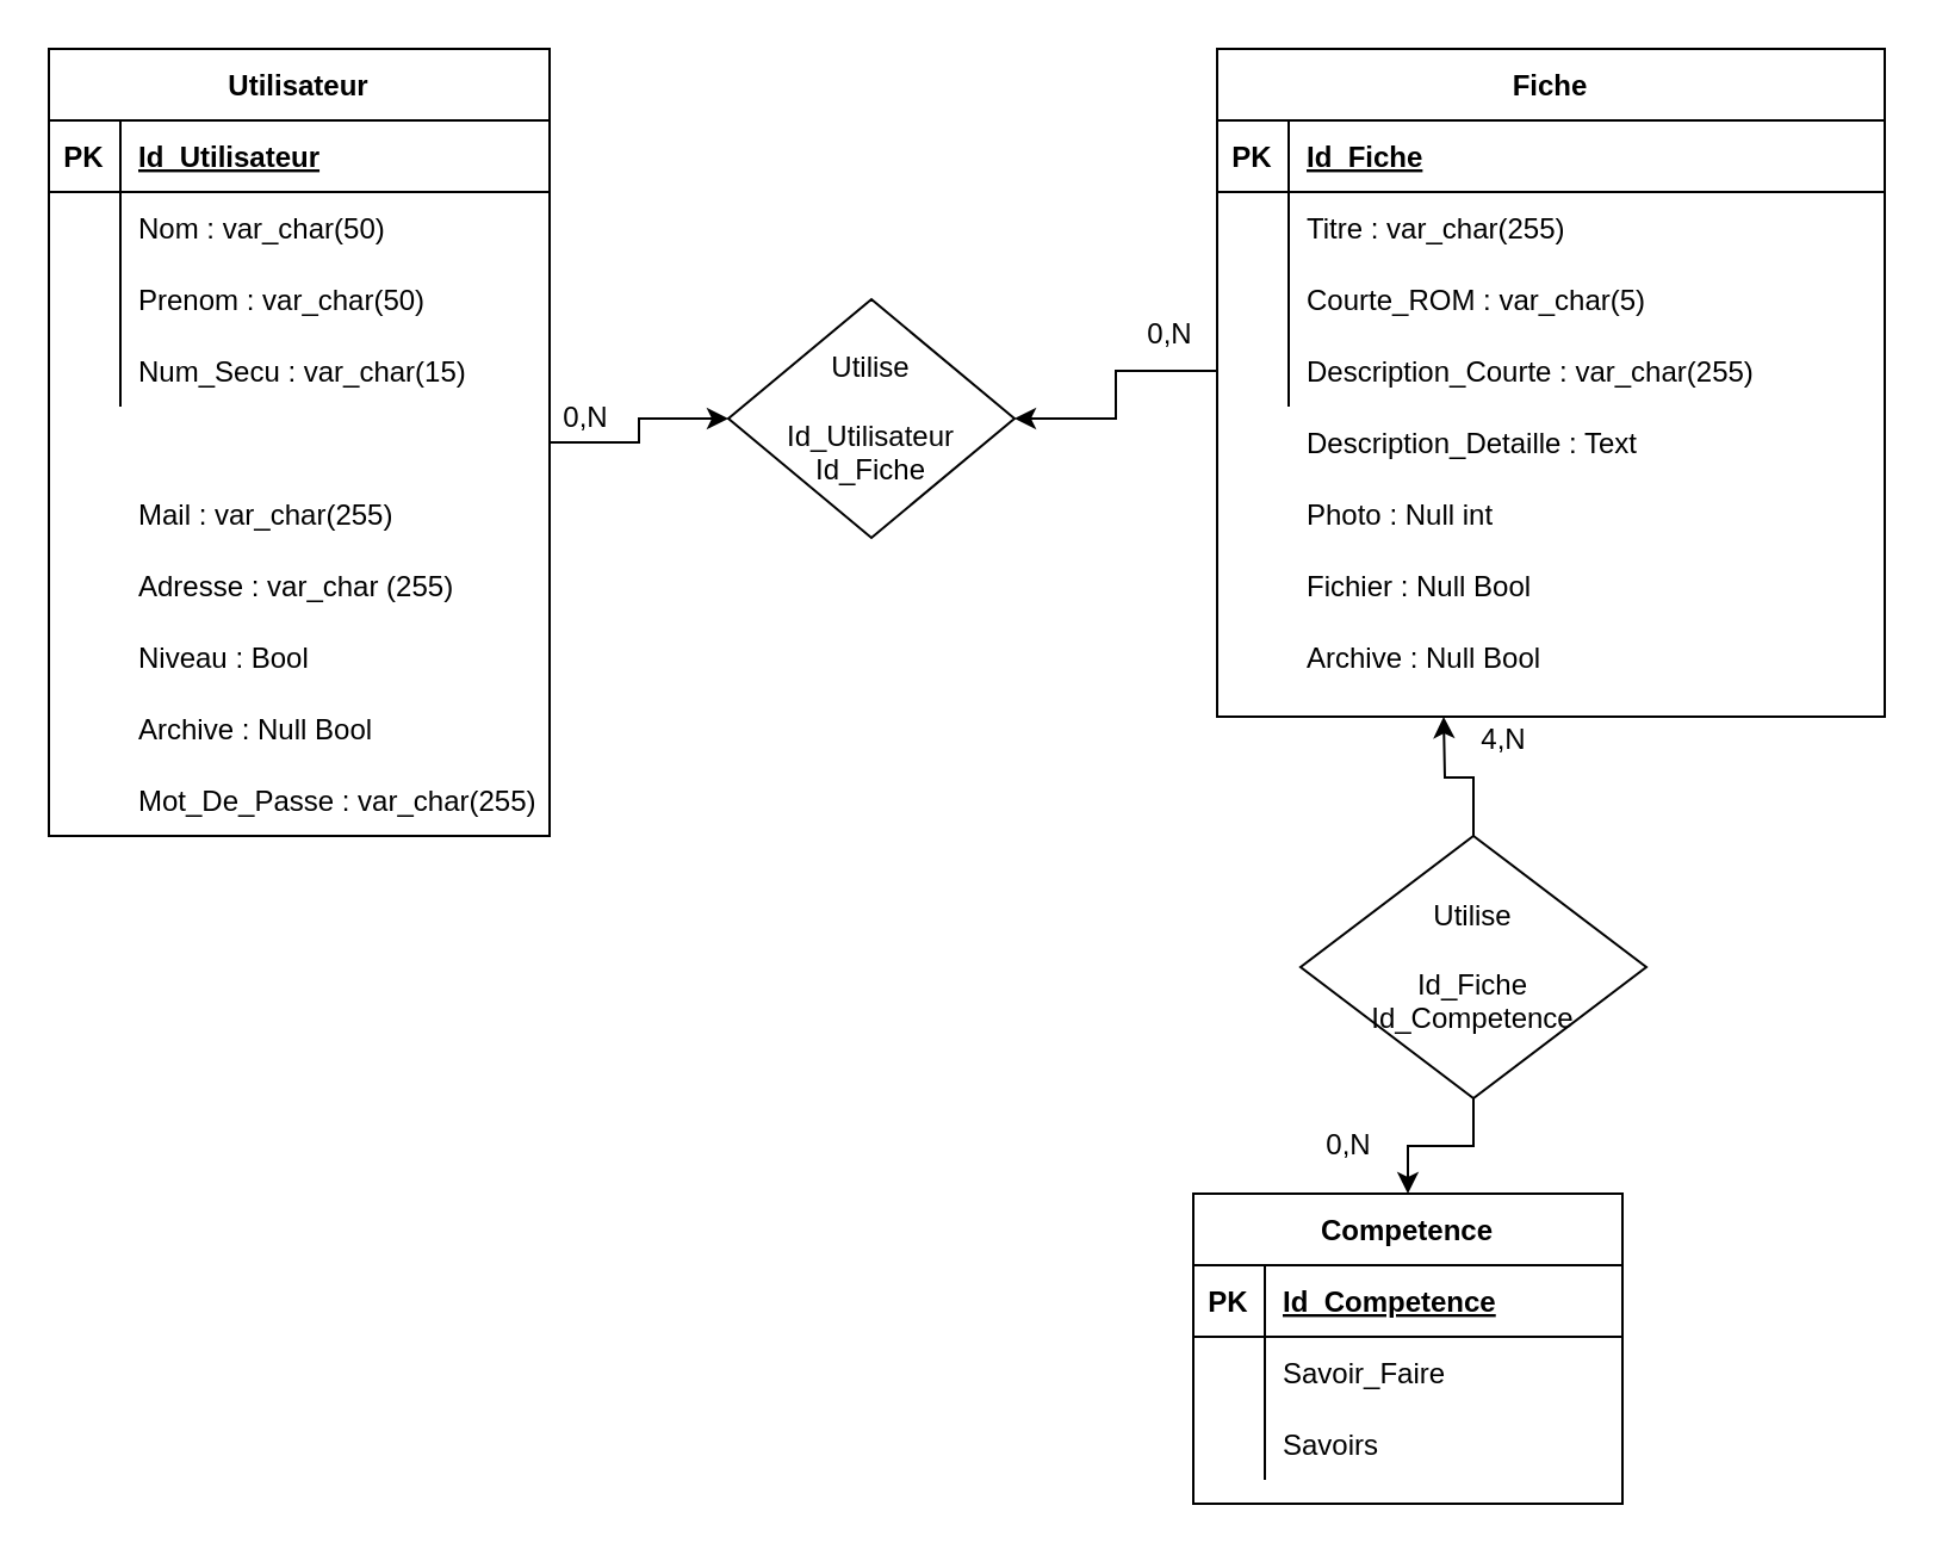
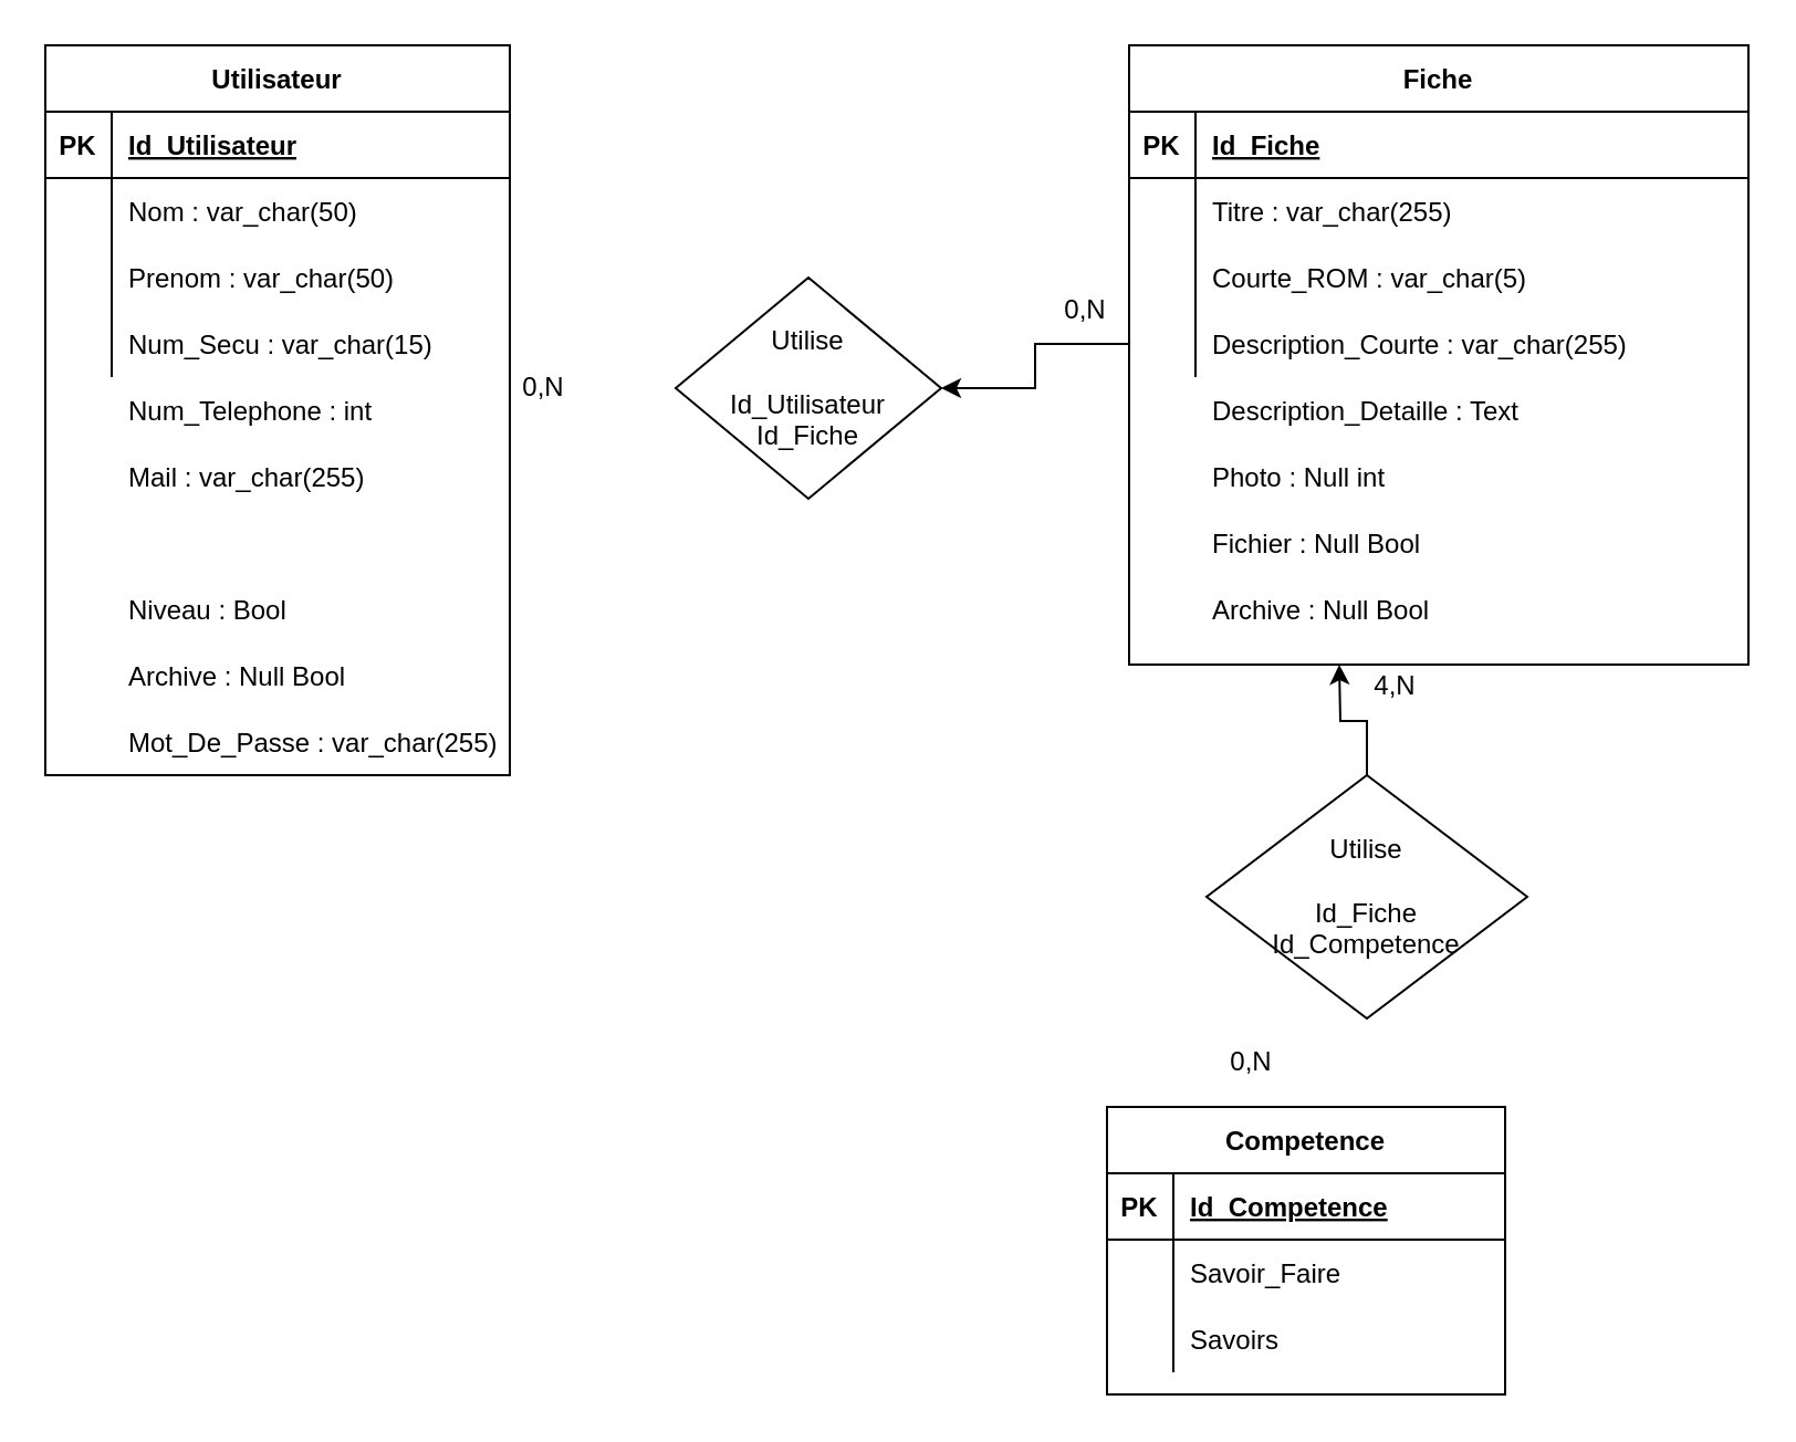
- <mxCell id="15" style="edgeStyle=orthogonalEdgeStyle;rounded=0;orthogonalLoop=1;jettySize=auto;html=1;exitX=1;exitY=0.5;exitDx=0;exitDy=0;entryX=0;entryY=0.5;entryDx=0;entryDy=0;" edge="1" parent="1" source="16" target="39"><mxGeometry relative="1" as="geometry" /></mxCell>
+ <mxCell id="29" value="Num_Telephone : int" style="shape=partialRectangle;connectable=0;fillColor=none;top=0;left=0;bottom=0;right=0;align=left;spacingLeft=6;overflow=hidden;" vertex="1" parent="1"><mxGeometry x="50" y="170" width="150" height="30" as="geometry" /></mxCell>
- <mxCell id="33" value="Adresse : var_char (255)" style="shape=partialRectangle;connectable=0;fillColor=none;top=0;left=0;bottom=0;right=0;align=left;spacingLeft=6;overflow=hidden;" vertex="1" parent="31"><mxGeometry y="30" width="150" height="30" as="geometry" /></mxCell>
- <mxCell id="54" style="edgeStyle=orthogonalEdgeStyle;rounded=0;orthogonalLoop=1;jettySize=auto;html=1;" edge="1" parent="1" source="55" target="43"><mxGeometry relative="1" as="geometry" /></mxCell>
